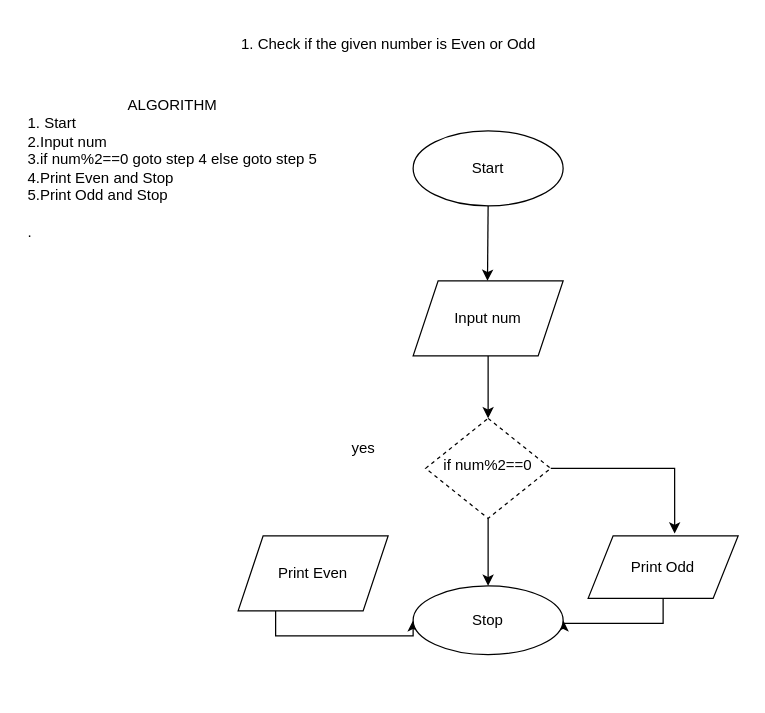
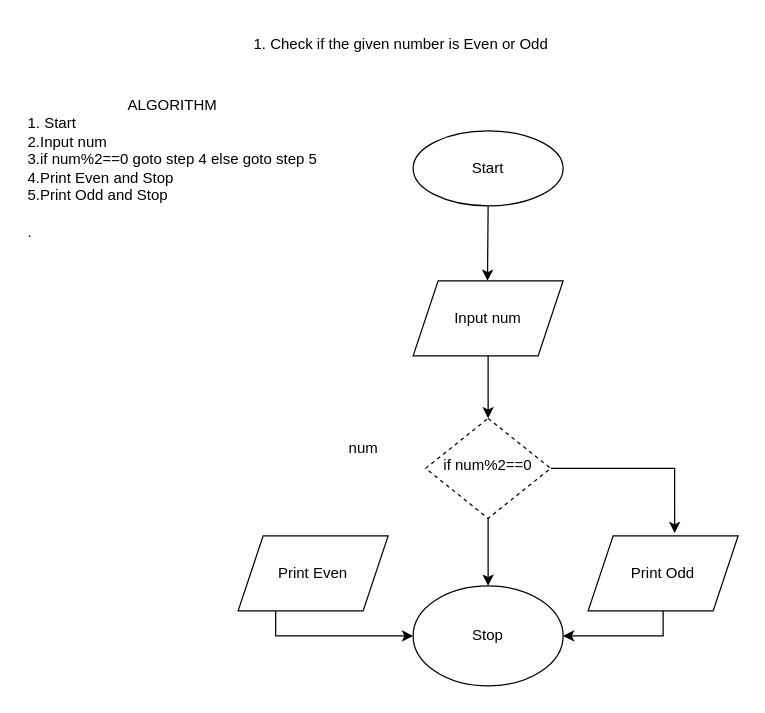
- <mxCell id="14" value="&lt;span style=&quot;background-color: rgb(255, 255, 255);&quot;&gt;1. Check if the given number is Even or Odd&lt;/span&gt;" style="text;html=1;align=center;verticalAlign=middle;resizable=0;points=[];autosize=1;strokeColor=none;fillColor=none;rounded=0;" parent="1" vertex="1"><mxGeometry x="180" y="20" width="260" height="30" as="geometry" /></mxCell>
+ <mxCell id="14" value="&lt;span style=&quot;background-color: rgb(255, 255, 255);&quot;&gt;1. Check if the given number is Even or Odd&lt;/span&gt;" style="text;html=1;align=center;verticalAlign=middle;resizable=0;points=[];autosize=1;strokeColor=none;fillColor=none;rounded=0;" parent="1" vertex="1"><mxGeometry x="190" y="20" width="260" height="30" as="geometry" /></mxCell>
- <mxCell id="12" value="yes" style="text;html=1;align=center;verticalAlign=middle;resizable=0;points=[];autosize=1;strokeColor=none;fillColor=none;rounded=0;" parent="1" vertex="1"><mxGeometry x="270" y="343" width="40" height="30" as="geometry" /></mxCell>
+ <mxCell id="12" value="num" style="text;html=1;align=center;verticalAlign=middle;resizable=0;points=[];autosize=1;strokeColor=none;fillColor=none;rounded=0;" parent="1" vertex="1"><mxGeometry x="270" y="343" width="40" height="30" as="geometry" /></mxCell>
- <mxCell id="9" value="Print Odd" style="shape=parallelogram;perimeter=parallelogramPerimeter;whiteSpace=wrap;html=1;fixedSize=1;rounded=0;" parent="1" vertex="1"><mxGeometry x="470" y="428" width="120" height="50" as="geometry" /></mxCell>
+ <mxCell id="9" value="Print Odd" style="shape=parallelogram;perimeter=parallelogramPerimeter;whiteSpace=wrap;html=1;fixedSize=1;rounded=0;" parent="1" vertex="1"><mxGeometry x="470" y="428" width="120" height="60" as="geometry" /></mxCell>
- <mxCell id="13" value="Stop&lt;br&gt;" style="ellipse;whiteSpace=wrap;html=1;rounded=0;" parent="1" vertex="1"><mxGeometry x="330" y="468" width="120" height="55" as="geometry" /></mxCell>
+ <mxCell id="13" value="Stop&lt;br&gt;" style="ellipse;whiteSpace=wrap;html=1;rounded=0;" parent="1" vertex="1"><mxGeometry x="330" y="468" width="120" height="80" as="geometry" /></mxCell>
